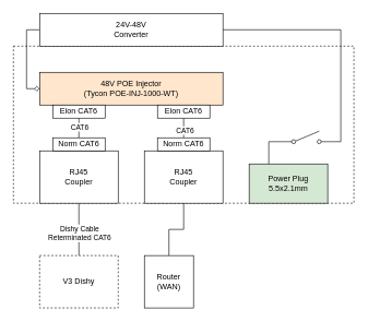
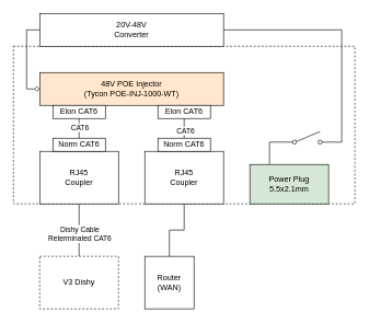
- <mxCell id="9" value="24V-48V&lt;br&gt;Converter" style="rounded=0;whiteSpace=wrap;html=1;" parent="1" vertex="1"><mxGeometry x="60" y="20" width="280" height="50" as="geometry" /></mxCell>
+ <mxCell id="9" value="20V-48V&lt;br&gt;Converter" style="rounded=0;whiteSpace=wrap;html=1;" parent="1" vertex="1"><mxGeometry x="60" y="20" width="280" height="50" as="geometry" /></mxCell>
